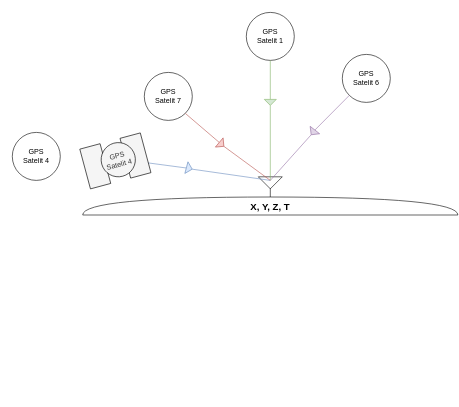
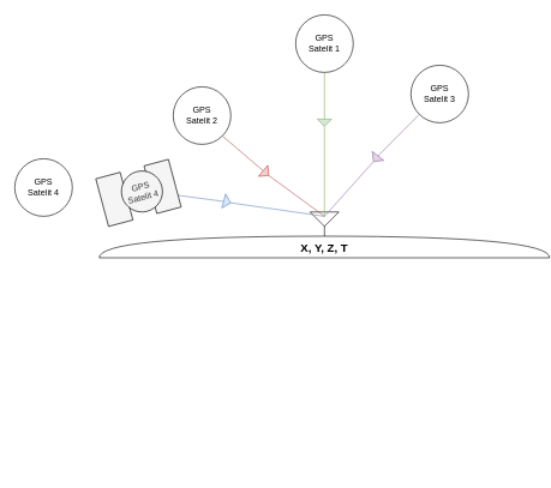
- <mxCell id="4" value="GPS&lt;div&gt;Satelit 6&lt;/div&gt;" style="ellipse;whiteSpace=wrap;html=1;aspect=fixed;" vertex="1" parent="1"><mxGeometry x="570" y="90" width="80" height="80" as="geometry" /></mxCell>
+ <mxCell id="4" value="GPS&lt;div&gt;Satelit 3&lt;/div&gt;" style="ellipse;whiteSpace=wrap;html=1;aspect=fixed;" vertex="1" parent="1"><mxGeometry x="570" y="90" width="80" height="80" as="geometry" /></mxCell>
- <mxCell id="3" value="GPS&lt;div&gt;Satelit 7&lt;/div&gt;" style="ellipse;whiteSpace=wrap;html=1;aspect=fixed;" vertex="1" parent="1"><mxGeometry x="240" y="120" width="80" height="80" as="geometry" /></mxCell>
+ <mxCell id="3" value="GPS&lt;div&gt;Satelit 2&lt;/div&gt;" style="ellipse;whiteSpace=wrap;html=1;aspect=fixed;" vertex="1" parent="1"><mxGeometry x="240" y="120" width="80" height="80" as="geometry" /></mxCell>
